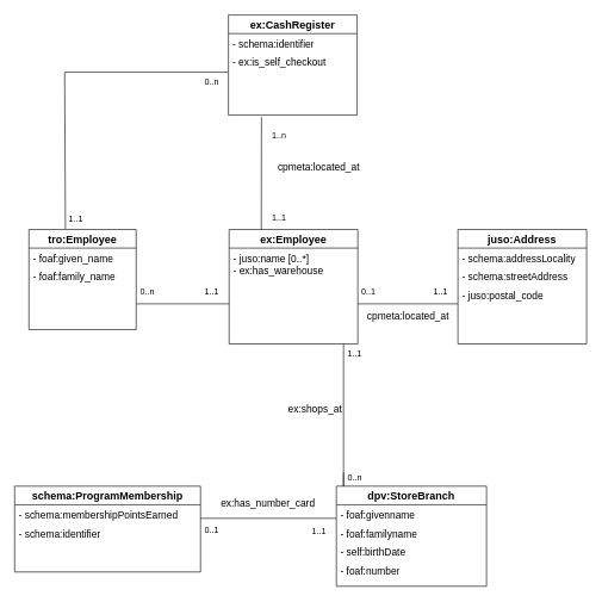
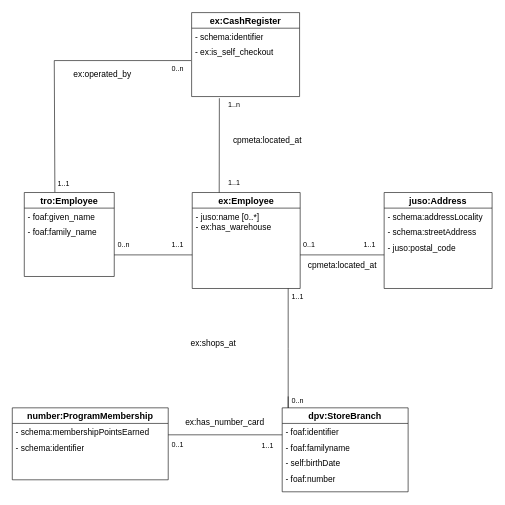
+ <mxCell id="44" value="ex:operated_by" style="text;align=center;fontStyle=0;verticalAlign=middle;spacingLeft=3;spacingRight=3;strokeColor=none;rotatable=0;points=[[0,0.5],[1,0.5]];portConstraint=eastwest;html=1;fontSize=14;" parent="1" vertex="1"><mxGeometry x="130" y="110" width="80" height="26" as="geometry" /></mxCell>
- <mxCell id="38" value="1..n" style="text;strokeColor=none;fillColor=none;align=left;verticalAlign=top;spacingLeft=4;spacingRight=4;overflow=hidden;rotatable=0;points=[[0,0.5],[1,0.5]];portConstraint=eastwest;whiteSpace=wrap;html=1;" parent="1" vertex="1"><mxGeometry x="374" y="175" width="40" height="26" as="geometry" /></mxCell>
+ <mxCell id="38" value="1..n" style="text;strokeColor=none;fillColor=none;align=left;verticalAlign=top;spacingLeft=4;spacingRight=4;overflow=hidden;rotatable=0;points=[[0,0.5],[1,0.5]];portConstraint=eastwest;whiteSpace=wrap;html=1;" parent="1" vertex="1"><mxGeometry x="374" y="160" width="40" height="26" as="geometry" /></mxCell>
- <mxCell id="20" value="ex:shops_at" style="text;align=center;fontStyle=0;verticalAlign=middle;spacingLeft=3;spacingRight=3;strokeColor=none;rotatable=0;points=[[0,0.5],[1,0.5]];portConstraint=eastwest;html=1;fontSize=14;" parent="1" vertex="1"><mxGeometry x="400" y="559" width="80" height="26" as="geometry" /></mxCell>
+ <mxCell id="20" value="ex:shops_at" style="text;align=center;fontStyle=0;verticalAlign=middle;spacingLeft=3;spacingRight=3;strokeColor=none;rotatable=0;points=[[0,0.5],[1,0.5]];portConstraint=eastwest;html=1;fontSize=14;" parent="1" vertex="1"><mxGeometry x="315" y="559" width="80" height="26" as="geometry" /></mxCell>
- <mxCell id="21" value="&lt;b&gt;&lt;font style=&quot;font-size: 15px;&quot;&gt;schema:ProgramMembership&lt;/font&gt;&lt;/b&gt;" style="swimlane;fontStyle=0;childLayout=stackLayout;horizontal=1;startSize=26;fillColor=none;horizontalStack=0;resizeParent=1;resizeParentMax=0;resizeLast=0;collapsible=1;marginBottom=0;whiteSpace=wrap;html=1;" parent="1" vertex="1"><mxGeometry x="20" y="679" width="260" height="120" as="geometry" /></mxCell>
+ <mxCell id="21" value="&lt;b&gt;&lt;font style=&quot;font-size: 15px;&quot;&gt;number:ProgramMembership&lt;/font&gt;&lt;/b&gt;" style="swimlane;fontStyle=0;childLayout=stackLayout;horizontal=1;startSize=26;fillColor=none;horizontalStack=0;resizeParent=1;resizeParentMax=0;resizeLast=0;collapsible=1;marginBottom=0;whiteSpace=wrap;html=1;" parent="1" vertex="1"><mxGeometry x="20" y="679" width="260" height="120" as="geometry" /></mxCell>
- <mxCell id="13" value="- foaf:givenname" style="text;strokeColor=none;fillColor=none;align=left;verticalAlign=top;spacingLeft=4;spacingRight=4;overflow=hidden;rotatable=0;points=[[0,0.5],[1,0.5]];portConstraint=eastwest;whiteSpace=wrap;html=1;fontSize=14;" parent="12" vertex="1"><mxGeometry y="26" width="210" height="26" as="geometry" /></mxCell>
+ <mxCell id="13" value="- foaf:identifier" style="text;strokeColor=none;fillColor=none;align=left;verticalAlign=top;spacingLeft=4;spacingRight=4;overflow=hidden;rotatable=0;points=[[0,0.5],[1,0.5]];portConstraint=eastwest;whiteSpace=wrap;html=1;fontSize=14;" parent="12" vertex="1"><mxGeometry y="26" width="210" height="26" as="geometry" /></mxCell>
